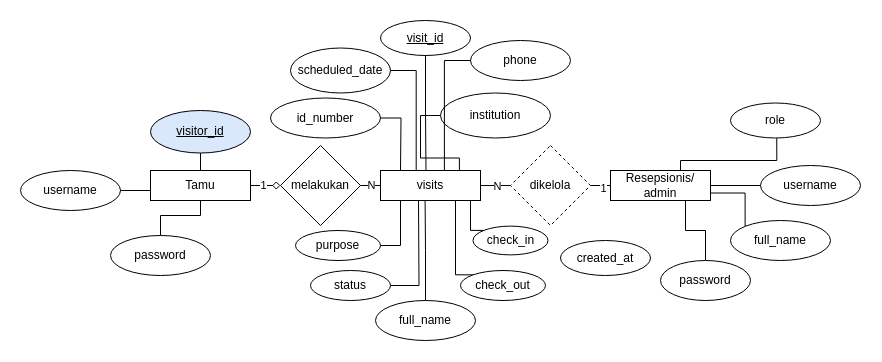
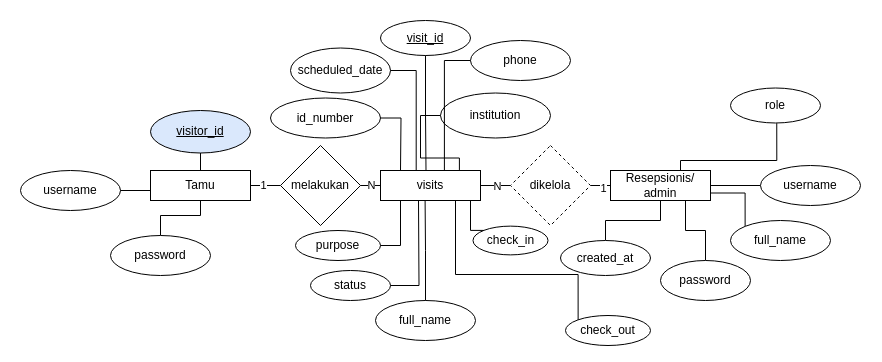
- <mxCell id="23" value="role" style="ellipse;whiteSpace=wrap;html=1;" parent="1" vertex="1"><mxGeometry x="730" y="102.5" width="90" height="35" as="geometry" /></mxCell>
+ <mxCell id="23" value="role" style="ellipse;whiteSpace=wrap;html=1;" parent="1" vertex="1"><mxGeometry x="730" y="87.5" width="90" height="35" as="geometry" /></mxCell>
- <mxCell id="3" style="edgeStyle=orthogonalEdgeStyle;rounded=0;orthogonalLoop=1;jettySize=auto;html=1;exitX=1;exitY=0.5;exitDx=0;exitDy=0;entryX=0;entryY=0.5;entryDx=0;entryDy=0;endArrow=diamond;endFill=0;" parent="1" source="5" target="17" edge="1"><mxGeometry relative="1" as="geometry" /></mxCell>
+ <mxCell id="3" style="edgeStyle=orthogonalEdgeStyle;rounded=0;orthogonalLoop=1;jettySize=auto;html=1;exitX=1;exitY=0.5;exitDx=0;exitDy=0;entryX=0;entryY=0.5;entryDx=0;entryDy=0;endArrow=none;endFill=0;" parent="1" source="5" target="17" edge="1"><mxGeometry relative="1" as="geometry" /></mxCell>
+ <mxCell id="10" style="edgeStyle=orthogonalEdgeStyle;rounded=0;orthogonalLoop=1;jettySize=auto;html=1;exitX=0.5;exitY=1;exitDx=0;exitDy=0;entryX=0.5;entryY=0;entryDx=0;entryDy=0;endArrow=none;endFill=0;" parent="1" source="13" target="24" edge="1"><mxGeometry relative="1" as="geometry" /></mxCell>
- <mxCell id="40" value="check_out" style="ellipse;whiteSpace=wrap;html=1;" parent="1" vertex="1"><mxGeometry x="460" y="270" width="85" height="30" as="geometry" /></mxCell>
+ <mxCell id="40" value="check_out" style="ellipse;whiteSpace=wrap;html=1;" parent="1" vertex="1"><mxGeometry x="565" y="315" width="85" height="30" as="geometry" /></mxCell>
